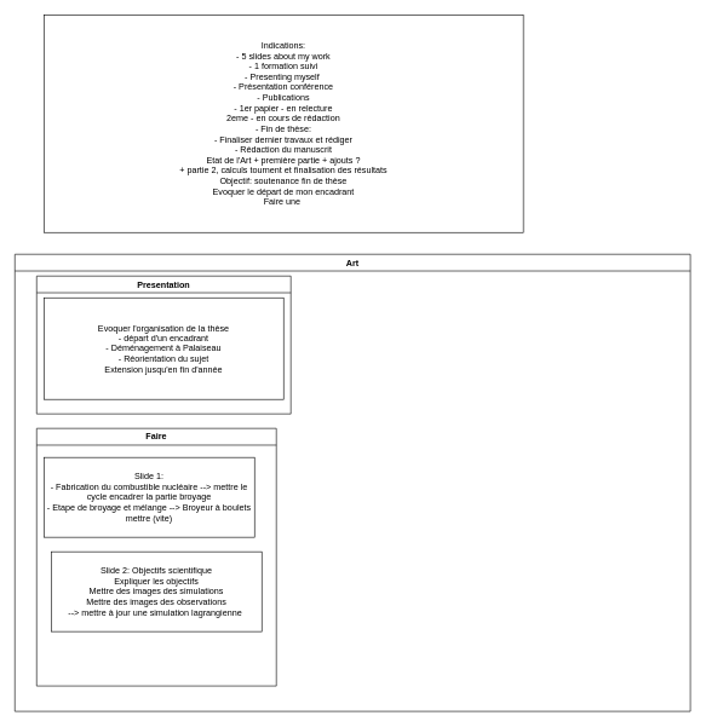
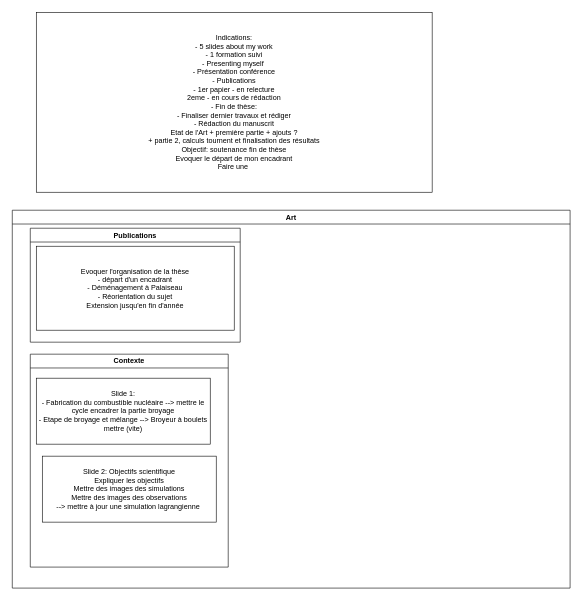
- <mxCell id="6" value="Presentation" style="swimlane;whiteSpace=wrap;html=1;" vertex="1" parent="2"><mxGeometry x="30" y="30" width="350" height="190" as="geometry" /></mxCell>
+ <mxCell id="6" value="Publications" style="swimlane;whiteSpace=wrap;html=1;" vertex="1" parent="2"><mxGeometry x="30" y="30" width="350" height="190" as="geometry" /></mxCell>
- <mxCell id="3" value="Faire" style="swimlane;whiteSpace=wrap;html=1;" vertex="1" parent="2"><mxGeometry x="30" y="240" width="330" height="355" as="geometry" /></mxCell>
+ <mxCell id="3" value="Contexte" style="swimlane;whiteSpace=wrap;html=1;" vertex="1" parent="2"><mxGeometry x="30" y="240" width="330" height="355" as="geometry" /></mxCell>
